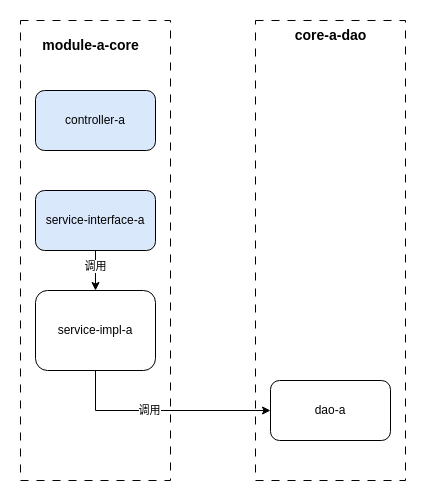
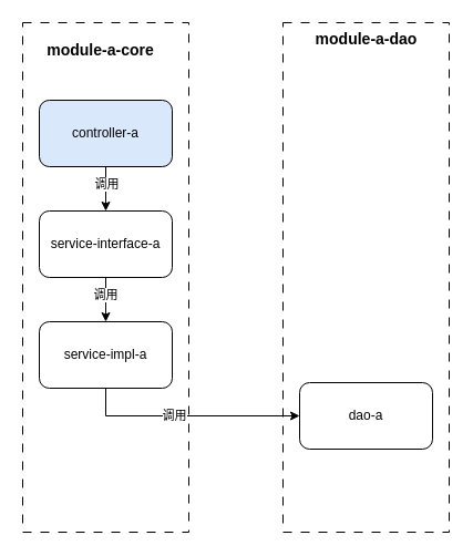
- <mxCell id="15" value="&lt;b&gt;&lt;font style=&quot;font-size: 14px;&quot;&gt;core-a-dao&lt;/font&gt;&lt;/b&gt;" style="text;html=1;align=center;verticalAlign=middle;whiteSpace=wrap;rounded=0;" vertex="1" parent="1"><mxGeometry x="263.75" y="20" width="132.5" height="30" as="geometry" /></mxCell>
+ <mxCell id="15" value="&lt;b&gt;&lt;font style=&quot;font-size: 14px;&quot;&gt;module-a-dao&lt;/font&gt;&lt;/b&gt;" style="text;html=1;align=center;verticalAlign=middle;whiteSpace=wrap;rounded=0;" vertex="1" parent="1"><mxGeometry x="263.75" y="20" width="132.5" height="30" as="geometry" /></mxCell>
+ <mxCell id="4" style="edgeStyle=orthogonalEdgeStyle;rounded=0;orthogonalLoop=1;jettySize=auto;html=1;exitX=0.5;exitY=1;exitDx=0;exitDy=0;" parent="1" source="6" target="9" edge="1"><mxGeometry relative="1" as="geometry" /></mxCell>
+ <mxCell id="5" value="调用" style="edgeLabel;html=1;align=center;verticalAlign=middle;resizable=0;points=[];" parent="4" vertex="1" connectable="0"><mxGeometry x="-0.226" relative="1" as="geometry"><mxPoint as="offset" /></mxGeometry></mxCell>
- <mxCell id="9" value="&lt;span style=&quot;background-color: transparent; color: light-dark(rgb(0, 0, 0), rgb(255, 255, 255));&quot;&gt;service-&lt;/span&gt;&lt;span style=&quot;background-color: transparent; color: light-dark(rgb(0, 0, 0), rgb(255, 255, 255));&quot;&gt;interface-a&lt;/span&gt;" style="rounded=1;whiteSpace=wrap;html=1;fillColor=#dae8fc;" parent="1" vertex="1"><mxGeometry x="35" y="190" width="120" height="60" as="geometry" /></mxCell>
+ <mxCell id="9" value="&lt;span style=&quot;background-color: transparent; color: light-dark(rgb(0, 0, 0), rgb(255, 255, 255));&quot;&gt;service-&lt;/span&gt;&lt;span style=&quot;background-color: transparent; color: light-dark(rgb(0, 0, 0), rgb(255, 255, 255));&quot;&gt;interface-a&lt;/span&gt;" style="rounded=1;whiteSpace=wrap;html=1;" parent="1" vertex="1"><mxGeometry x="35" y="190" width="120" height="60" as="geometry" /></mxCell>
- <mxCell id="12" value="&lt;span style=&quot;background-color: transparent; color: light-dark(rgb(0, 0, 0), rgb(255, 255, 255));&quot;&gt;service-impl-a&lt;/span&gt;" style="rounded=1;whiteSpace=wrap;html=1;" parent="1" vertex="1"><mxGeometry x="35" y="290" width="120" height="80" as="geometry" /></mxCell>
+ <mxCell id="12" value="&lt;span style=&quot;background-color: transparent; color: light-dark(rgb(0, 0, 0), rgb(255, 255, 255));&quot;&gt;service-impl-a&lt;/span&gt;" style="rounded=1;whiteSpace=wrap;html=1;" parent="1" vertex="1"><mxGeometry x="35" y="290" width="120" height="60" as="geometry" /></mxCell>
- <mxCell id="14" value="&lt;span style=&quot;background-color: transparent; color: light-dark(rgb(0, 0, 0), rgb(255, 255, 255));&quot;&gt;dao-a&lt;/span&gt;" style="rounded=1;whiteSpace=wrap;html=1;" parent="1" vertex="1"><mxGeometry x="270" y="380" width="120" height="60" as="geometry" /></mxCell>
+ <mxCell id="14" value="&lt;span style=&quot;background-color: transparent; color: light-dark(rgb(0, 0, 0), rgb(255, 255, 255));&quot;&gt;dao-a&lt;/span&gt;" style="rounded=1;whiteSpace=wrap;html=1;" parent="1" vertex="1"><mxGeometry x="270" y="345" width="120" height="60" as="geometry" /></mxCell>
